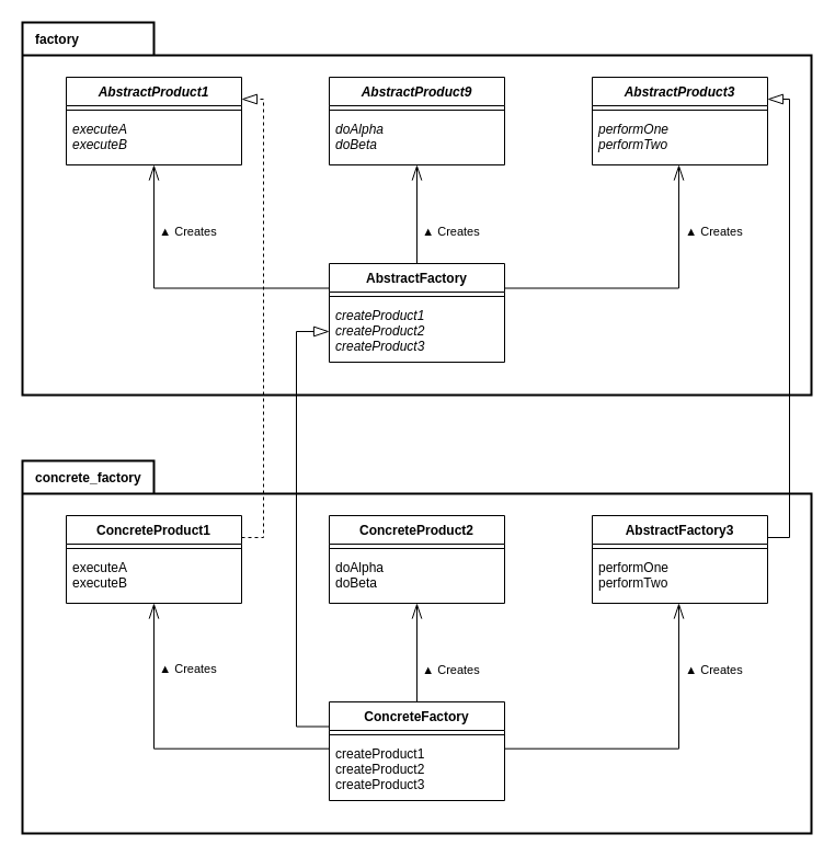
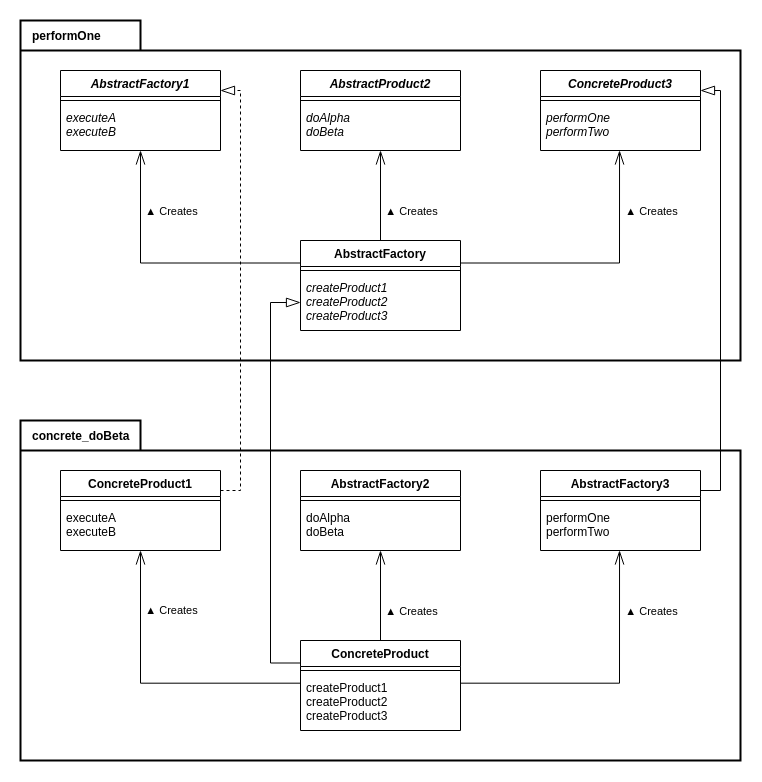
- <mxCell id="2" value="factory" style="shape=folder;fontStyle=1;spacingTop=2;tabWidth=120;tabHeight=30;tabPosition=left;html=1;labelBackgroundColor=none;fillColor=none;strokeWidth=2;align=left;verticalAlign=top;spacingLeft=10;" vertex="1" parent="1"><mxGeometry x="20" y="20" width="720" height="340" as="geometry" /></mxCell>
+ <mxCell id="2" value="performOne" style="shape=folder;fontStyle=1;spacingTop=2;tabWidth=120;tabHeight=30;tabPosition=left;html=1;labelBackgroundColor=none;fillColor=none;strokeWidth=2;align=left;verticalAlign=top;spacingLeft=10;" vertex="1" parent="1"><mxGeometry x="20" y="20" width="720" height="340" as="geometry" /></mxCell>
- <mxCell id="6" value="AbstractProduct1" style="swimlane;fontStyle=3;align=center;verticalAlign=top;childLayout=stackLayout;horizontal=1;startSize=26;horizontalStack=0;resizeParent=1;resizeParentMax=0;resizeLast=0;collapsible=1;marginBottom=0;labelBackgroundColor=none;strokeColor=#000000;strokeWidth=1;fillColor=none;fontColor=#000000;" vertex="1" parent="1"><mxGeometry x="60" y="70" width="160" height="80" as="geometry" /></mxCell>
+ <mxCell id="6" value="AbstractFactory1" style="swimlane;fontStyle=3;align=center;verticalAlign=top;childLayout=stackLayout;horizontal=1;startSize=26;horizontalStack=0;resizeParent=1;resizeParentMax=0;resizeLast=0;collapsible=1;marginBottom=0;labelBackgroundColor=none;strokeColor=#000000;strokeWidth=1;fillColor=none;fontColor=#000000;" vertex="1" parent="1"><mxGeometry x="60" y="70" width="160" height="80" as="geometry" /></mxCell>
- <mxCell id="3" value="AbstractProduct9" style="swimlane;fontStyle=3;align=center;verticalAlign=top;childLayout=stackLayout;horizontal=1;startSize=26;horizontalStack=0;resizeParent=1;resizeParentMax=0;resizeLast=0;collapsible=1;marginBottom=0;labelBackgroundColor=none;strokeColor=#000000;strokeWidth=1;fillColor=none;fontColor=#000000;" vertex="1" parent="1"><mxGeometry x="300" y="70" width="160" height="80" as="geometry" /></mxCell>
+ <mxCell id="3" value="AbstractProduct2" style="swimlane;fontStyle=3;align=center;verticalAlign=top;childLayout=stackLayout;horizontal=1;startSize=26;horizontalStack=0;resizeParent=1;resizeParentMax=0;resizeLast=0;collapsible=1;marginBottom=0;labelBackgroundColor=none;strokeColor=#000000;strokeWidth=1;fillColor=none;fontColor=#000000;" vertex="1" parent="1"><mxGeometry x="300" y="70" width="160" height="80" as="geometry" /></mxCell>
- <mxCell id="9" value="AbstractProduct3" style="swimlane;fontStyle=3;align=center;verticalAlign=top;childLayout=stackLayout;horizontal=1;startSize=26;horizontalStack=0;resizeParent=1;resizeParentMax=0;resizeLast=0;collapsible=1;marginBottom=0;labelBackgroundColor=none;strokeColor=#000000;strokeWidth=1;fillColor=none;fontColor=#000000;" vertex="1" parent="1"><mxGeometry x="540" y="70" width="160" height="80" as="geometry" /></mxCell>
+ <mxCell id="9" value="ConcreteProduct3" style="swimlane;fontStyle=3;align=center;verticalAlign=top;childLayout=stackLayout;horizontal=1;startSize=26;horizontalStack=0;resizeParent=1;resizeParentMax=0;resizeLast=0;collapsible=1;marginBottom=0;labelBackgroundColor=none;strokeColor=#000000;strokeWidth=1;fillColor=none;fontColor=#000000;" vertex="1" parent="1"><mxGeometry x="540" y="70" width="160" height="80" as="geometry" /></mxCell>
- <mxCell id="21" value="concrete_factory" style="shape=folder;fontStyle=1;spacingTop=2;tabWidth=120;tabHeight=30;tabPosition=left;html=1;labelBackgroundColor=none;fillColor=none;strokeWidth=2;align=left;verticalAlign=top;spacingLeft=10;" vertex="1" parent="1"><mxGeometry x="20" y="420" width="720" height="340" as="geometry" /></mxCell>
+ <mxCell id="21" value="concrete_doBeta" style="shape=folder;fontStyle=1;spacingTop=2;tabWidth=120;tabHeight=30;tabPosition=left;html=1;labelBackgroundColor=none;fillColor=none;strokeWidth=2;align=left;verticalAlign=top;spacingLeft=10;" vertex="1" parent="1"><mxGeometry x="20" y="420" width="720" height="340" as="geometry" /></mxCell>
- <mxCell id="28" value="ConcreteProduct2" style="swimlane;fontStyle=1;align=center;verticalAlign=top;childLayout=stackLayout;horizontal=1;startSize=26;horizontalStack=0;resizeParent=1;resizeParentMax=0;resizeLast=0;collapsible=1;marginBottom=0;labelBackgroundColor=none;strokeColor=#000000;strokeWidth=1;fillColor=none;fontColor=#000000;" vertex="1" parent="1"><mxGeometry x="300" y="470" width="160" height="80" as="geometry" /></mxCell>
+ <mxCell id="28" value="AbstractFactory2" style="swimlane;fontStyle=1;align=center;verticalAlign=top;childLayout=stackLayout;horizontal=1;startSize=26;horizontalStack=0;resizeParent=1;resizeParentMax=0;resizeLast=0;collapsible=1;marginBottom=0;labelBackgroundColor=none;strokeColor=#000000;strokeWidth=1;fillColor=none;fontColor=#000000;" vertex="1" parent="1"><mxGeometry x="300" y="470" width="160" height="80" as="geometry" /></mxCell>
- <mxCell id="40" value="ConcreteFactory" style="swimlane;fontStyle=1;align=center;verticalAlign=top;childLayout=stackLayout;horizontal=1;startSize=26;horizontalStack=0;resizeParent=1;resizeParentMax=0;resizeLast=0;collapsible=1;marginBottom=0;labelBackgroundColor=none;strokeColor=#000000;strokeWidth=1;fillColor=none;fontColor=#000000;" vertex="1" parent="1"><mxGeometry x="300" y="640" width="160" height="90" as="geometry" /></mxCell>
+ <mxCell id="40" value="ConcreteProduct" style="swimlane;fontStyle=1;align=center;verticalAlign=top;childLayout=stackLayout;horizontal=1;startSize=26;horizontalStack=0;resizeParent=1;resizeParentMax=0;resizeLast=0;collapsible=1;marginBottom=0;labelBackgroundColor=none;strokeColor=#000000;strokeWidth=1;fillColor=none;fontColor=#000000;" vertex="1" parent="1"><mxGeometry x="300" y="640" width="160" height="90" as="geometry" /></mxCell>
